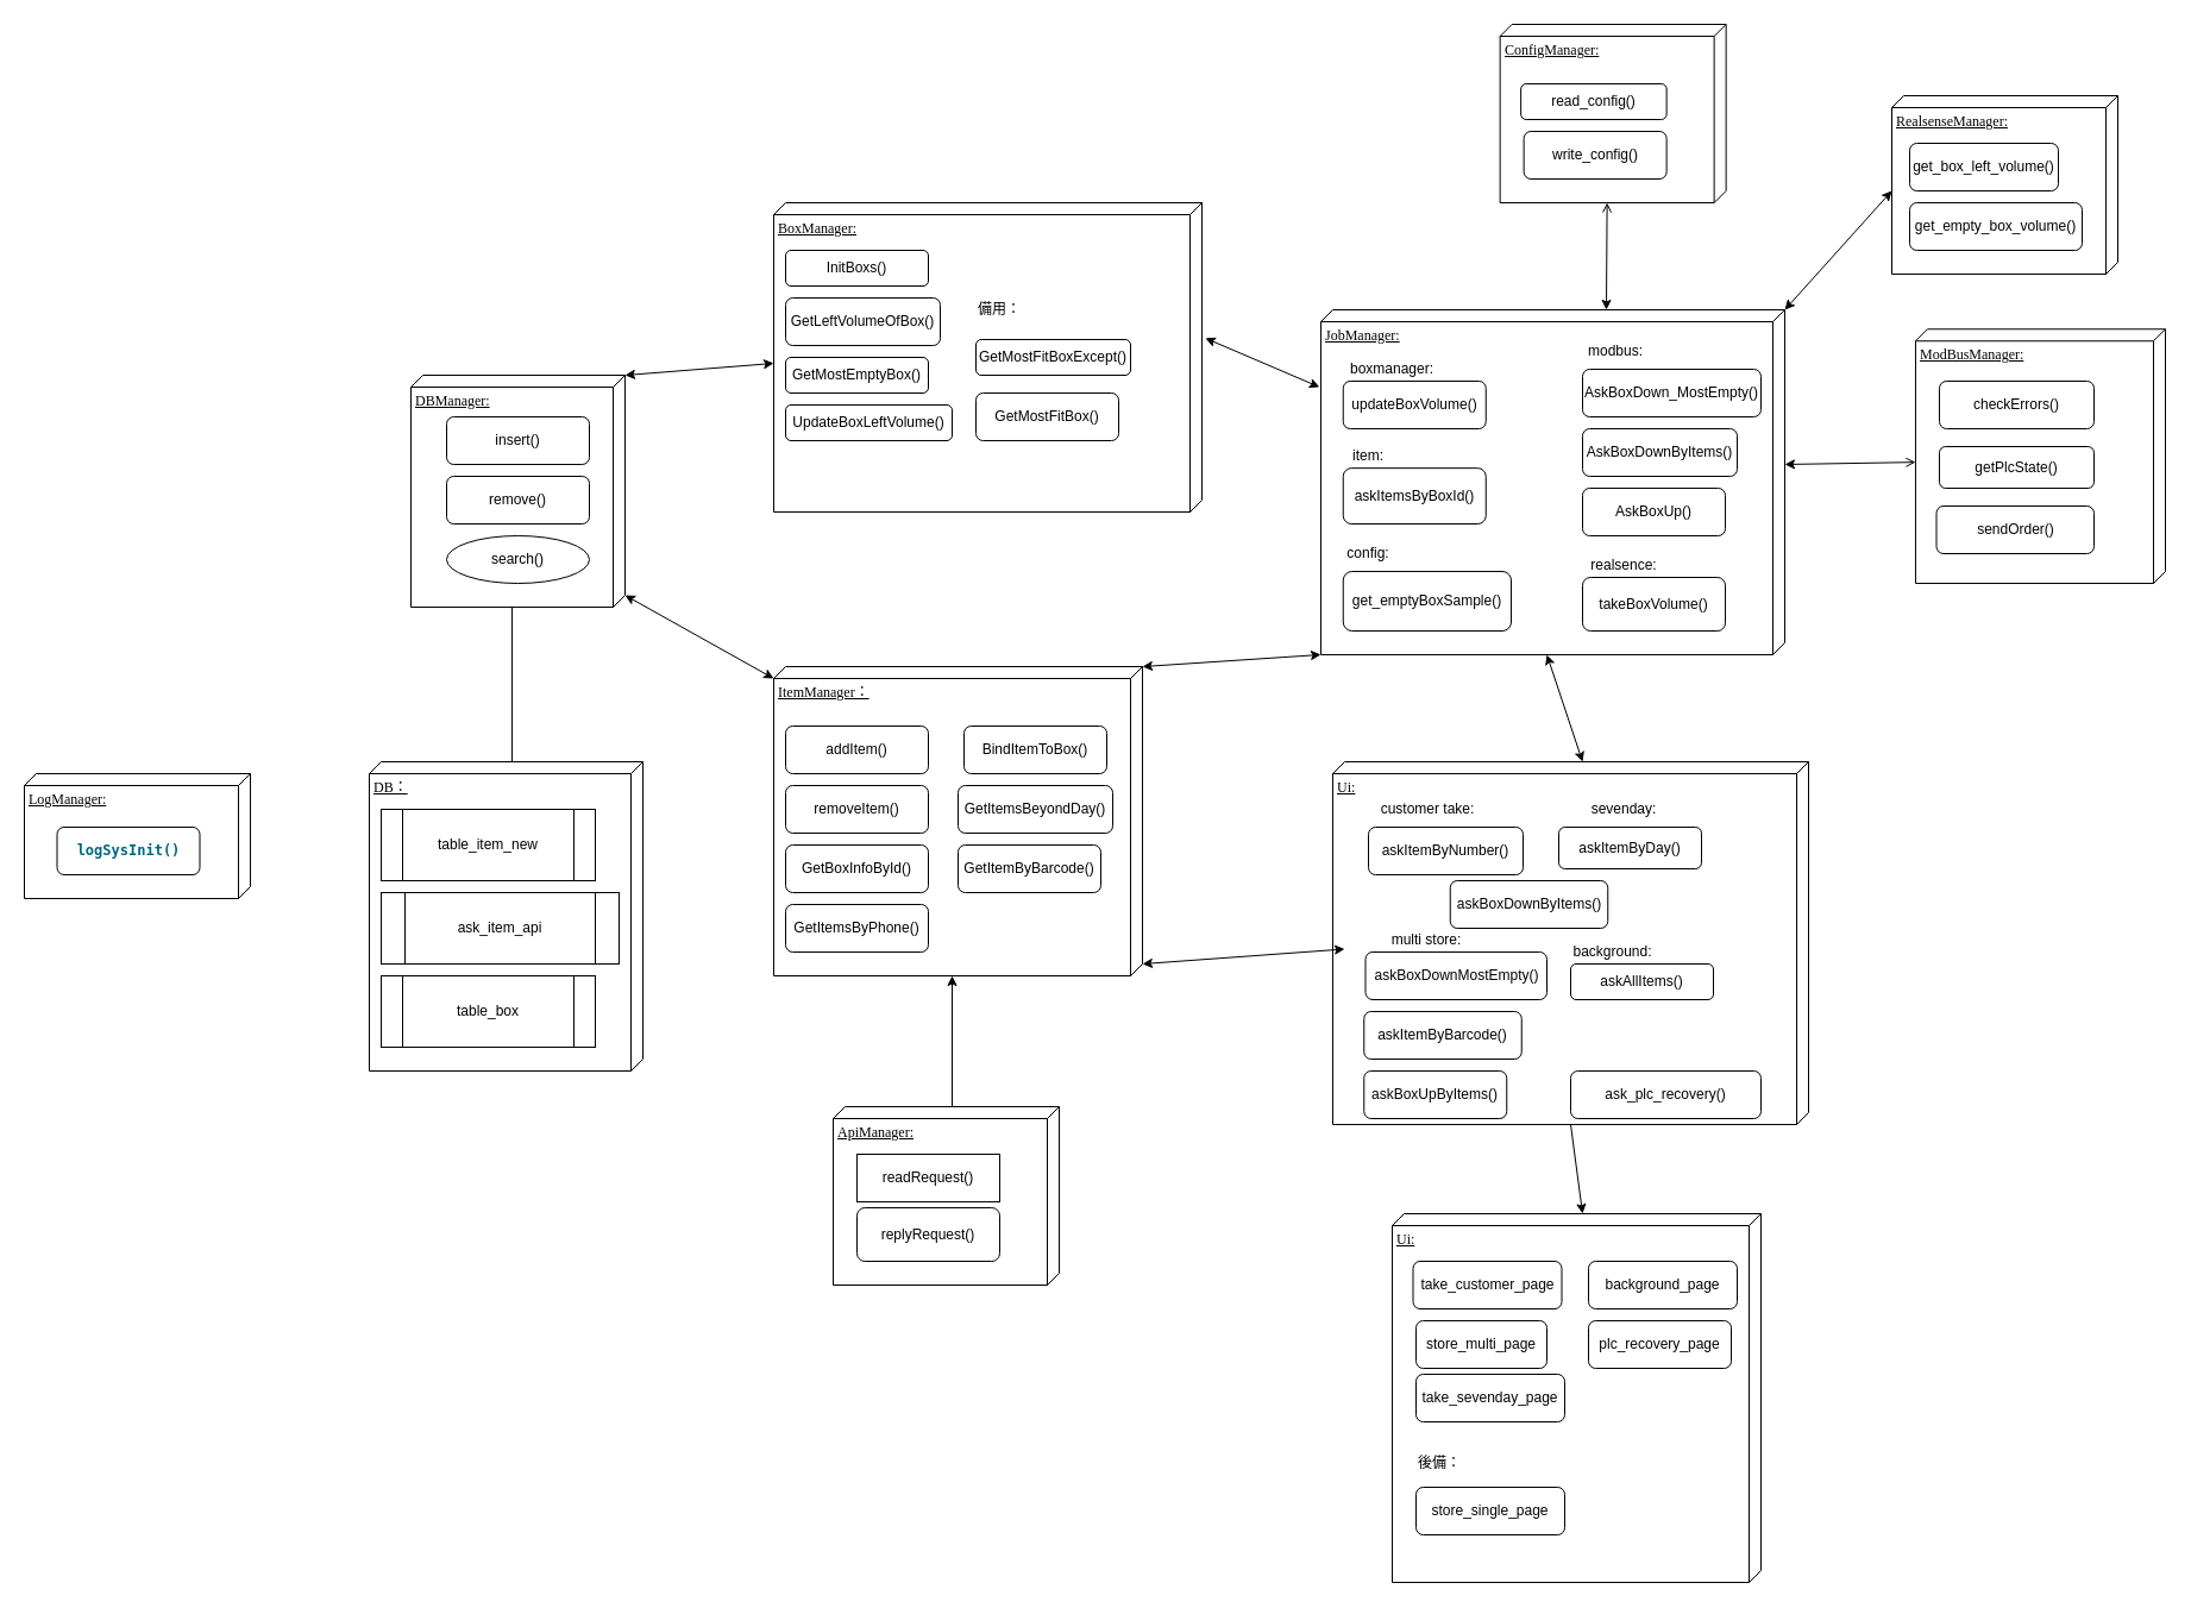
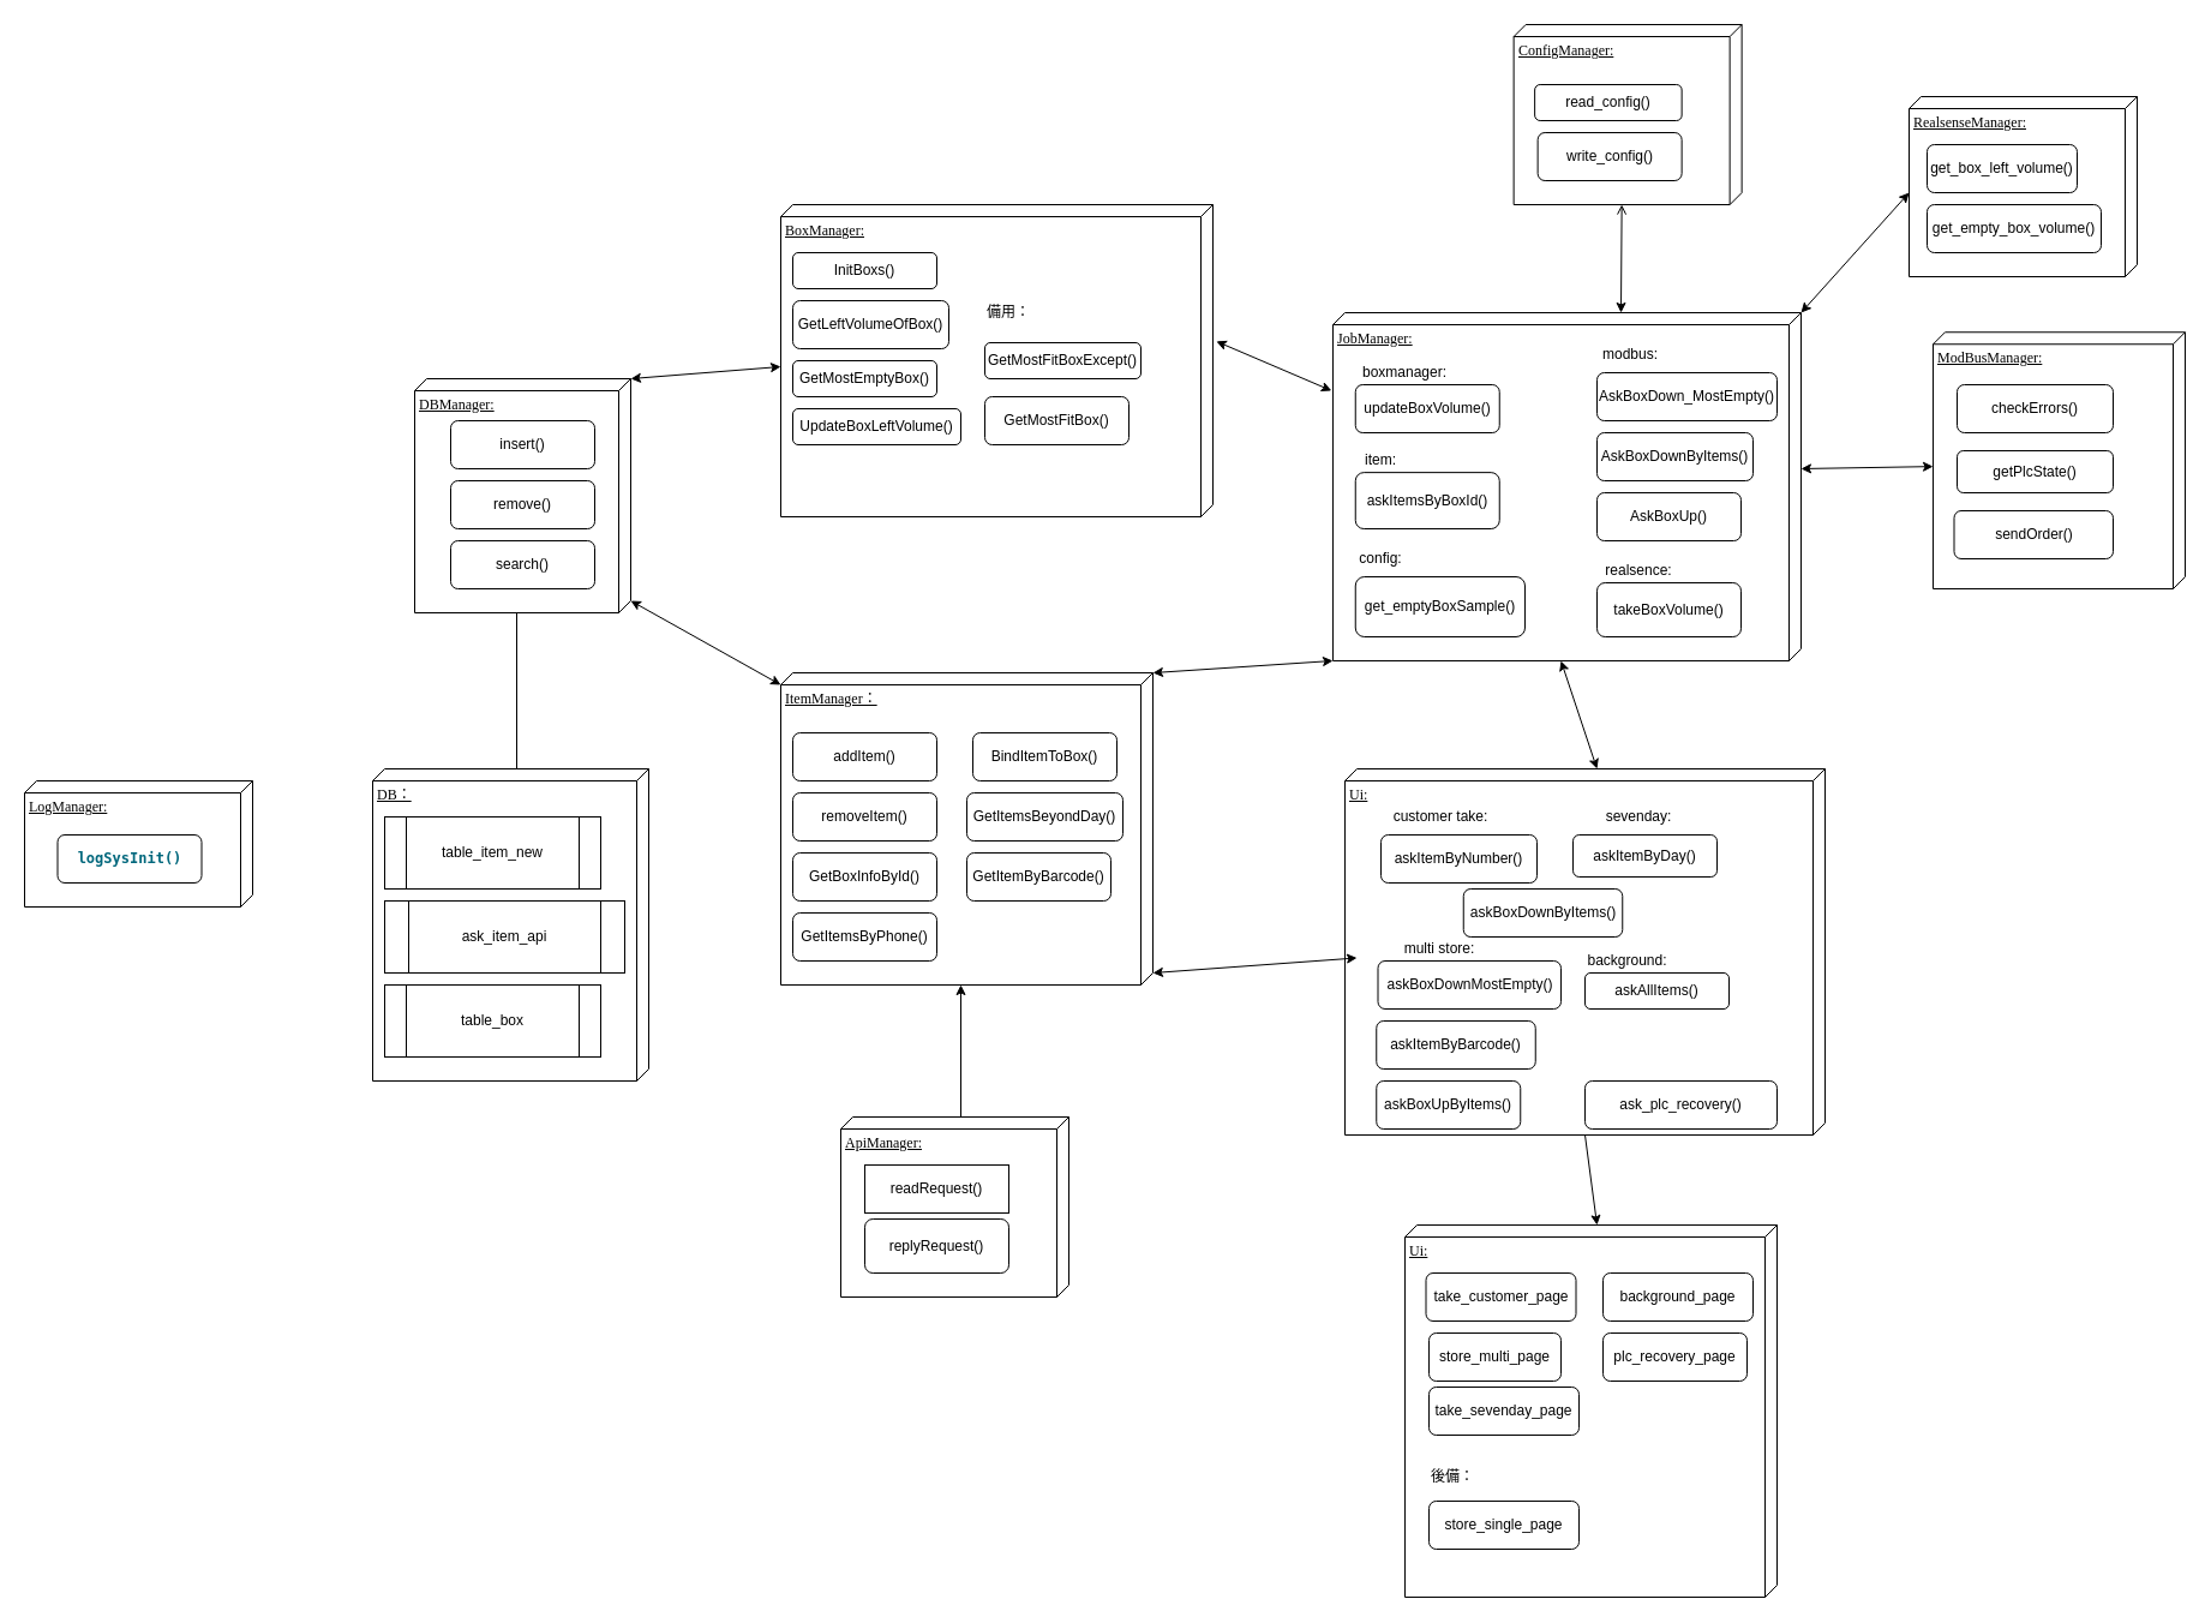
- <mxCell id="72" value="" style="endArrow=open;startArrow=classic;html=1;exitX=0;exitY=0;exitDx=130;exitDy=0;exitPerimeter=0;entryX=0;entryY=0;entryDx=111.875;entryDy=210;entryPerimeter=0;" parent="1" source="4" target="68" edge="1"><mxGeometry width="50" height="50" relative="1" as="geometry"><mxPoint x="1550" y="380" as="sourcePoint" /><mxPoint x="1600" y="330" as="targetPoint" /></mxGeometry></mxCell>
+ <mxCell id="72" value="" style="endArrow=classic;startArrow=classic;html=1;exitX=0;exitY=0;exitDx=130;exitDy=0;exitPerimeter=0;entryX=0;entryY=0;entryDx=111.875;entryDy=210;entryPerimeter=0;" parent="1" source="4" target="68" edge="1"><mxGeometry width="50" height="50" relative="1" as="geometry"><mxPoint x="1550" y="380" as="sourcePoint" /><mxPoint x="1600" y="330" as="targetPoint" /></mxGeometry></mxCell>
- <mxCell id="28" value="search()" style="ellipse;whiteSpace=wrap;html=1;" parent="1" vertex="1"><mxGeometry x="375" y="450" width="120" height="40" as="geometry" /></mxCell>
+ <mxCell id="28" value="search()" style="rounded=1;whiteSpace=wrap;html=1;" parent="1" vertex="1"><mxGeometry x="375" y="450" width="120" height="40" as="geometry" /></mxCell>
